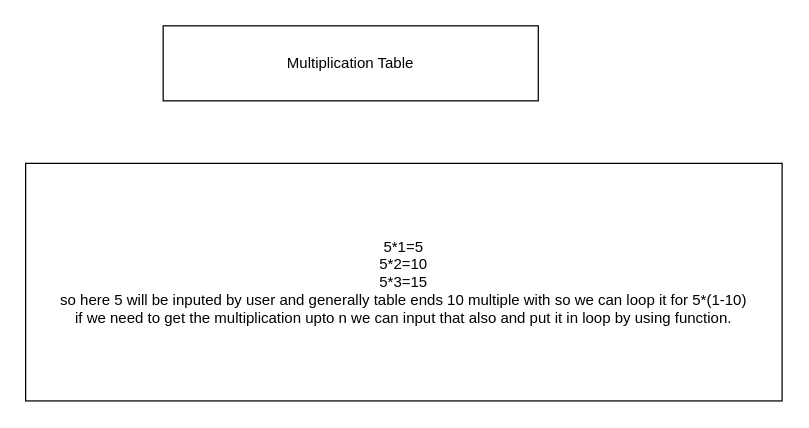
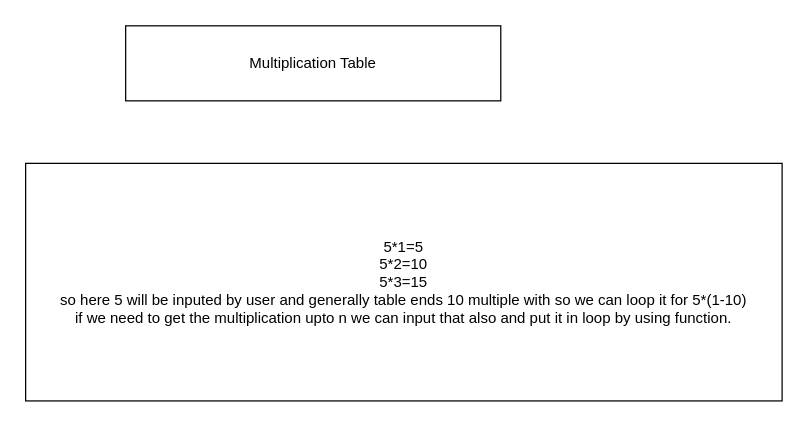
- <mxCell id="2" value="Multiplication Table" style="rounded=0;whiteSpace=wrap;html=1;" vertex="1" parent="1"><mxGeometry x="130" y="20" width="300" height="60" as="geometry" /></mxCell>
+ <mxCell id="2" value="Multiplication Table" style="rounded=0;whiteSpace=wrap;html=1;" vertex="1" parent="1"><mxGeometry x="100" y="20" width="300" height="60" as="geometry" /></mxCell>
